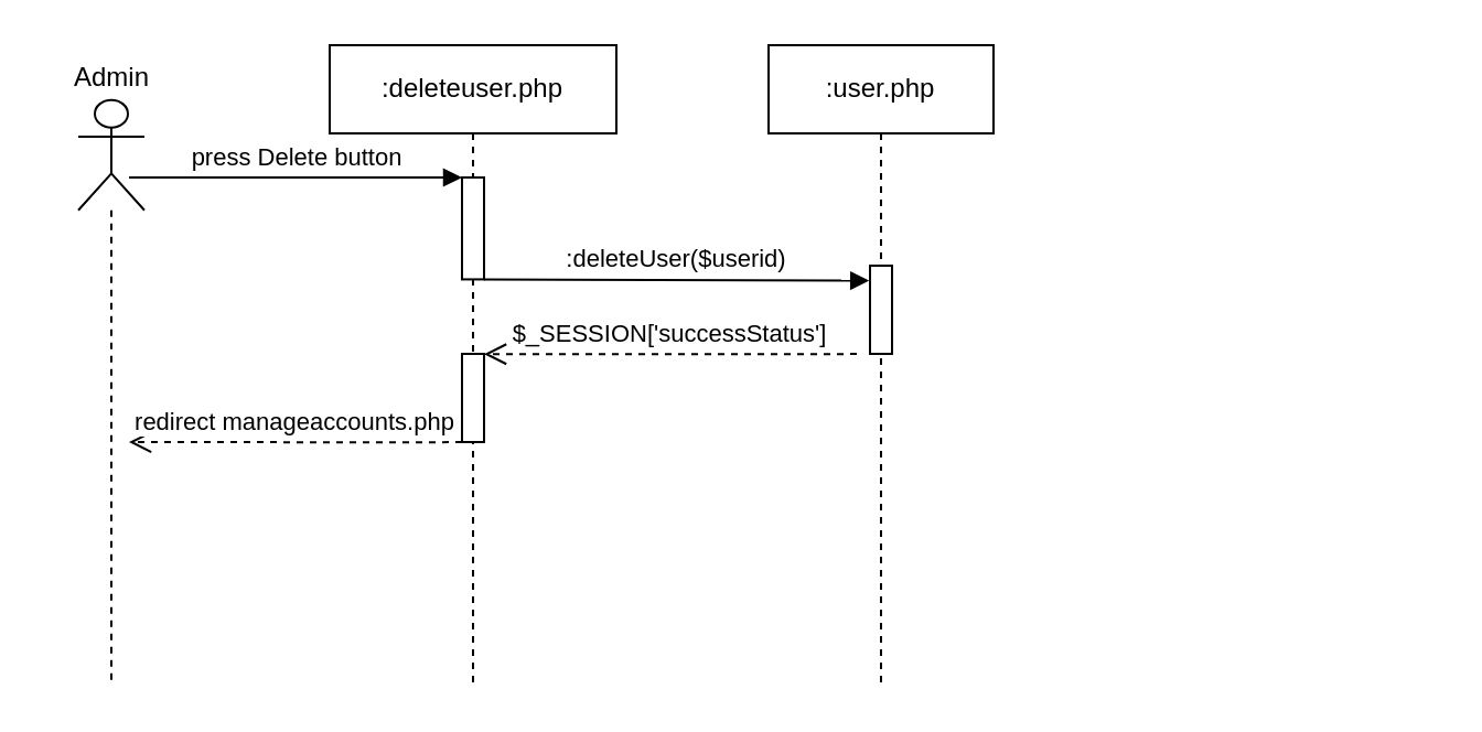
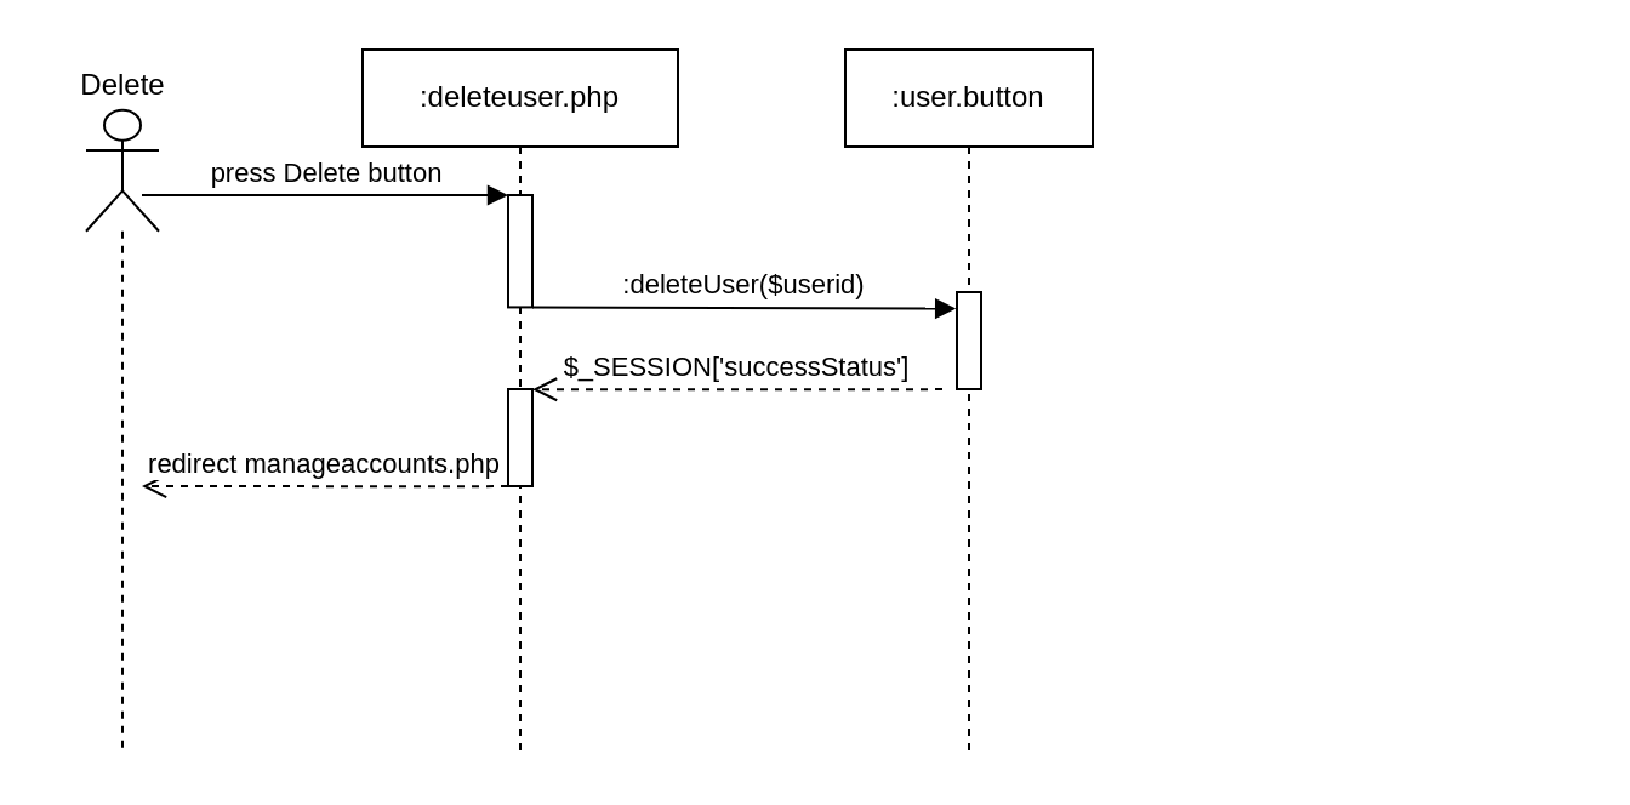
- <mxCell id="10" value="Admin" style="text;html=1;align=center;verticalAlign=middle;resizable=0;points=[];autosize=1;strokeColor=none;fillColor=none;container=0;" parent="8" vertex="1"><mxGeometry width="60" height="30" as="geometry" /></mxCell>
+ <mxCell id="10" value="Delete" style="text;html=1;align=center;verticalAlign=middle;resizable=0;points=[];autosize=1;strokeColor=none;fillColor=none;container=0;" parent="8" vertex="1"><mxGeometry width="60" height="30" as="geometry" /></mxCell>
- <mxCell id="3" value=":user.php" style="shape=umlLifeline;perimeter=lifelinePerimeter;whiteSpace=wrap;html=1;container=0;collapsible=0;recursiveResize=0;outlineConnect=0;" parent="2" vertex="1"><mxGeometry x="328" width="102" height="290.0" as="geometry" /></mxCell>
+ <mxCell id="3" value=":user.button" style="shape=umlLifeline;perimeter=lifelinePerimeter;whiteSpace=wrap;html=1;container=0;collapsible=0;recursiveResize=0;outlineConnect=0;" parent="2" vertex="1"><mxGeometry x="328" width="102" height="290.0" as="geometry" /></mxCell>
